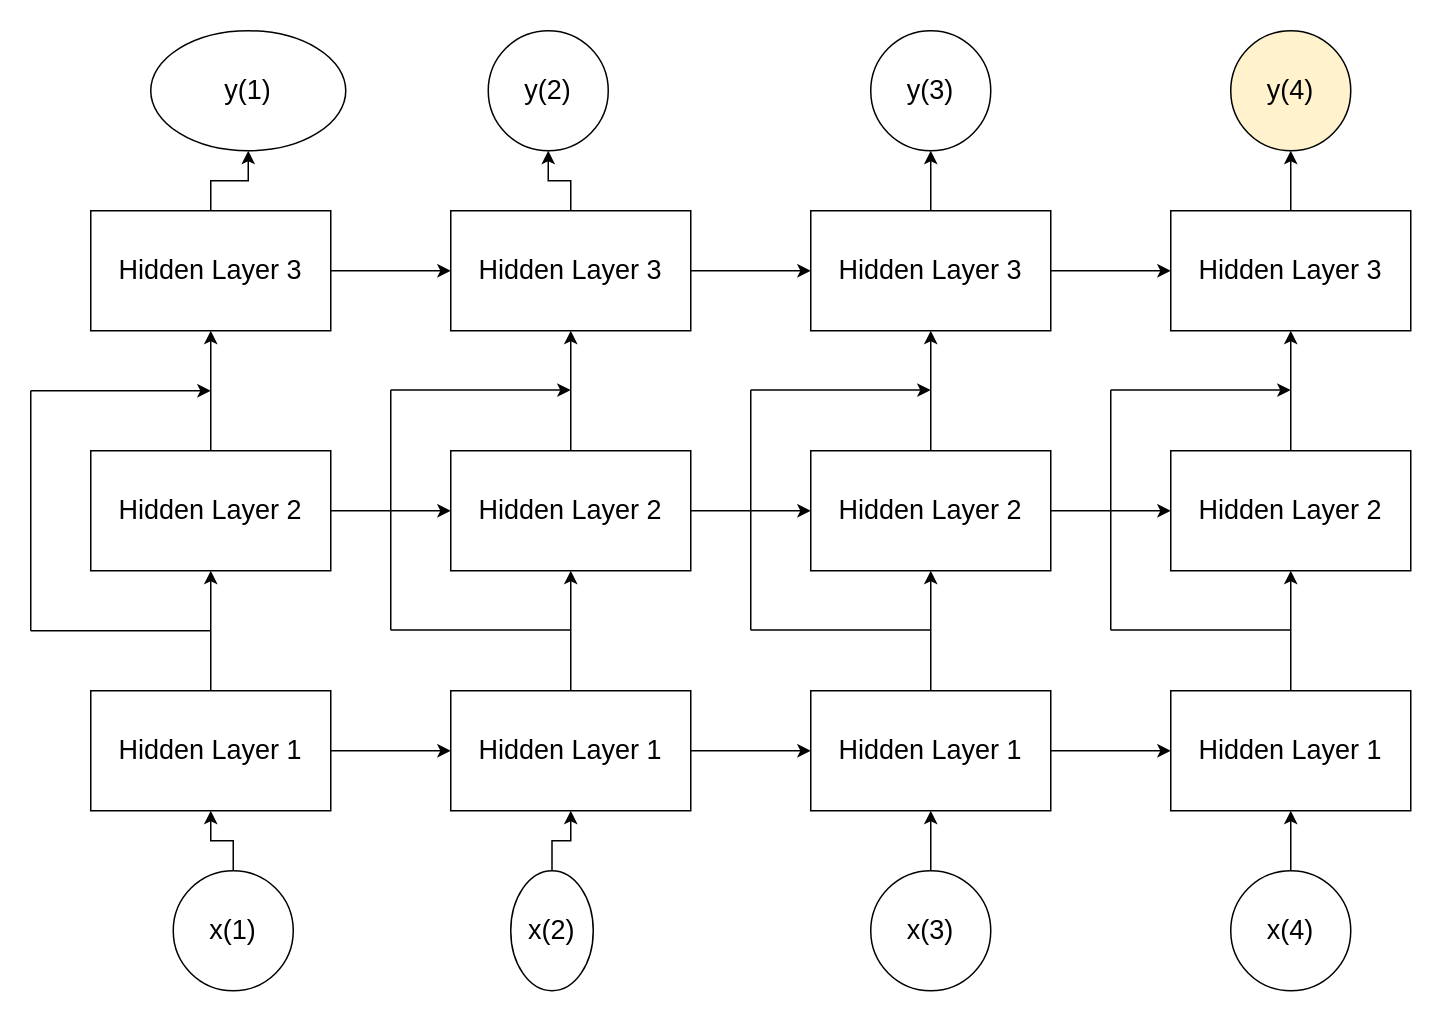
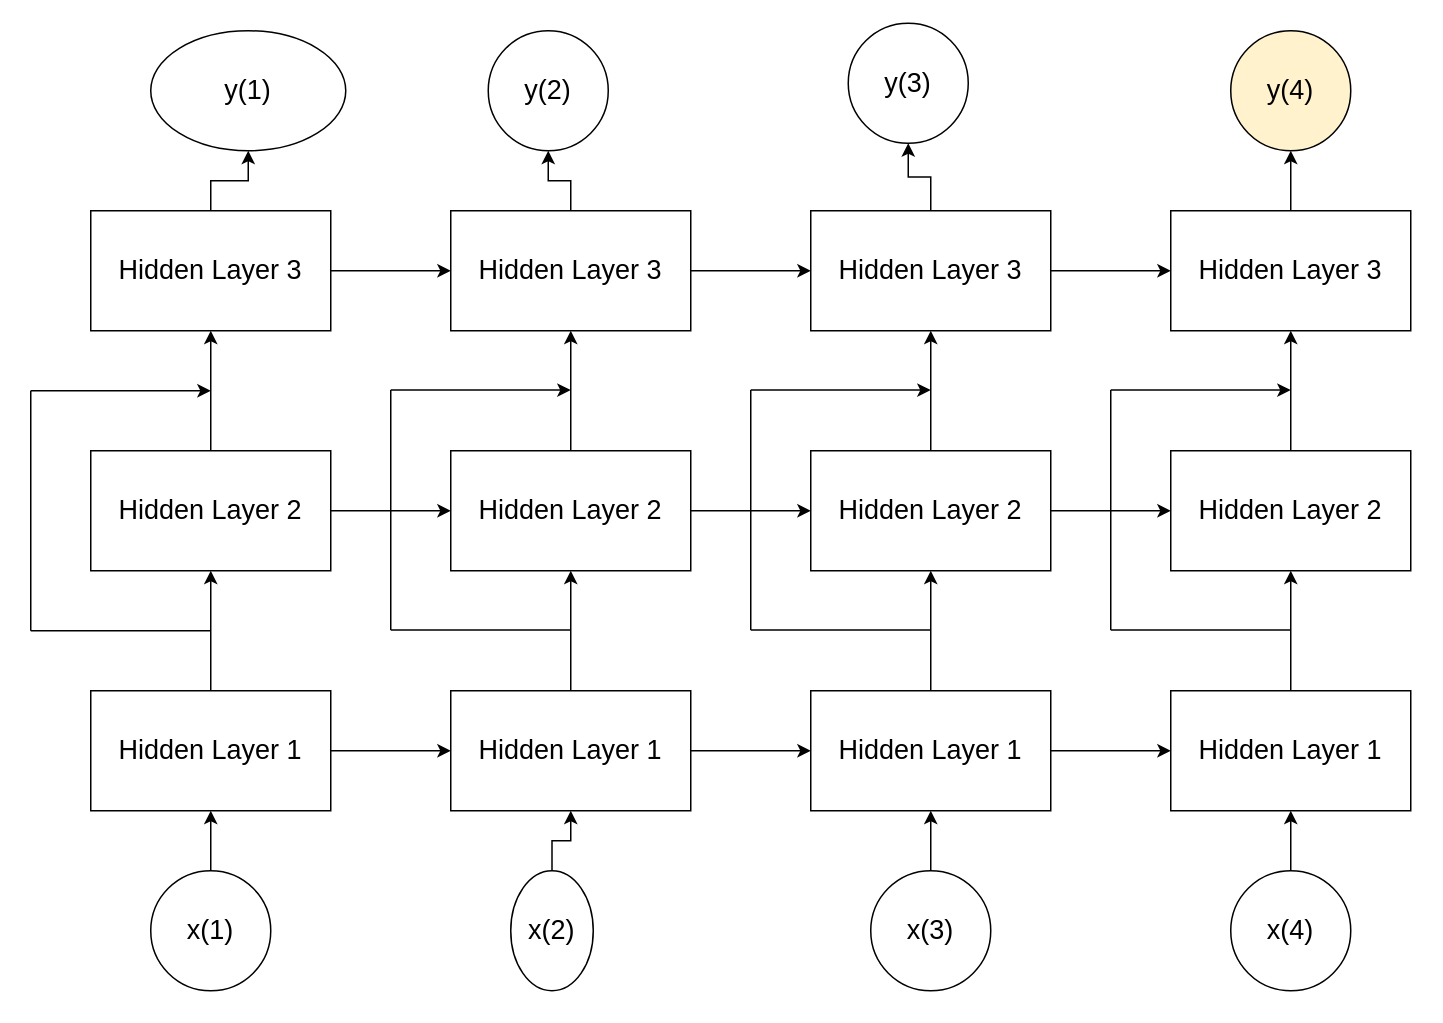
- <mxCell id="45" value="&lt;font style=&quot;font-size: 18px;&quot;&gt;y(3)&lt;/font&gt;" style="ellipse;whiteSpace=wrap;html=1;aspect=fixed;" parent="1" vertex="1"><mxGeometry x="580" y="20" width="80" height="80" as="geometry" /></mxCell>
+ <mxCell id="45" value="&lt;font style=&quot;font-size: 18px;&quot;&gt;y(3)&lt;/font&gt;" style="ellipse;whiteSpace=wrap;html=1;aspect=fixed;" parent="1" vertex="1"><mxGeometry x="565" y="15" width="80" height="80" as="geometry" /></mxCell>
- <mxCell id="3" value="&lt;font style=&quot;font-size: 18px;&quot;&gt;x(1)&lt;/font&gt;" style="ellipse;whiteSpace=wrap;html=1;aspect=fixed;" parent="1" vertex="1"><mxGeometry x="115" y="580" width="80" height="80" as="geometry" /></mxCell>
+ <mxCell id="3" value="&lt;font style=&quot;font-size: 18px;&quot;&gt;x(1)&lt;/font&gt;" style="ellipse;whiteSpace=wrap;html=1;aspect=fixed;" parent="1" vertex="1"><mxGeometry x="100" y="580" width="80" height="80" as="geometry" /></mxCell>
